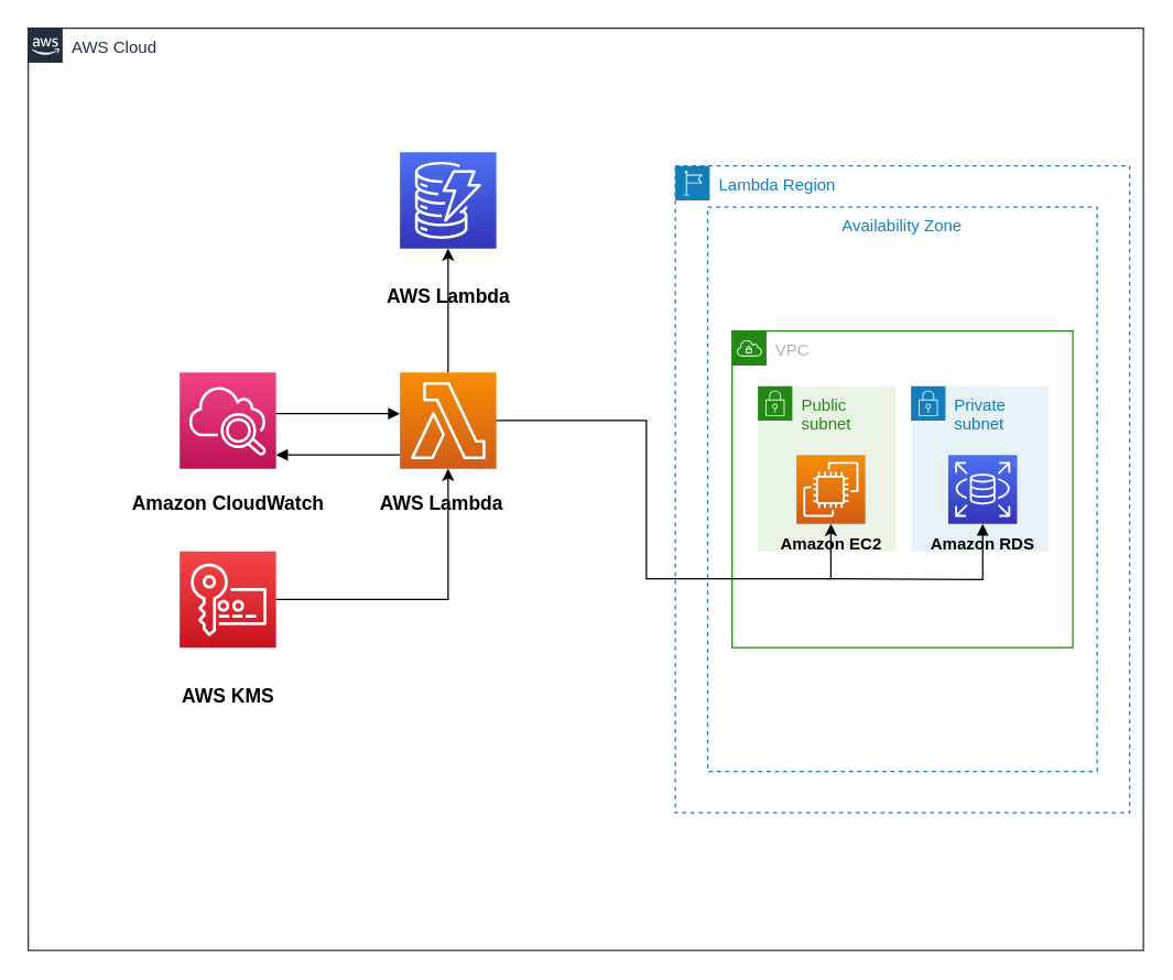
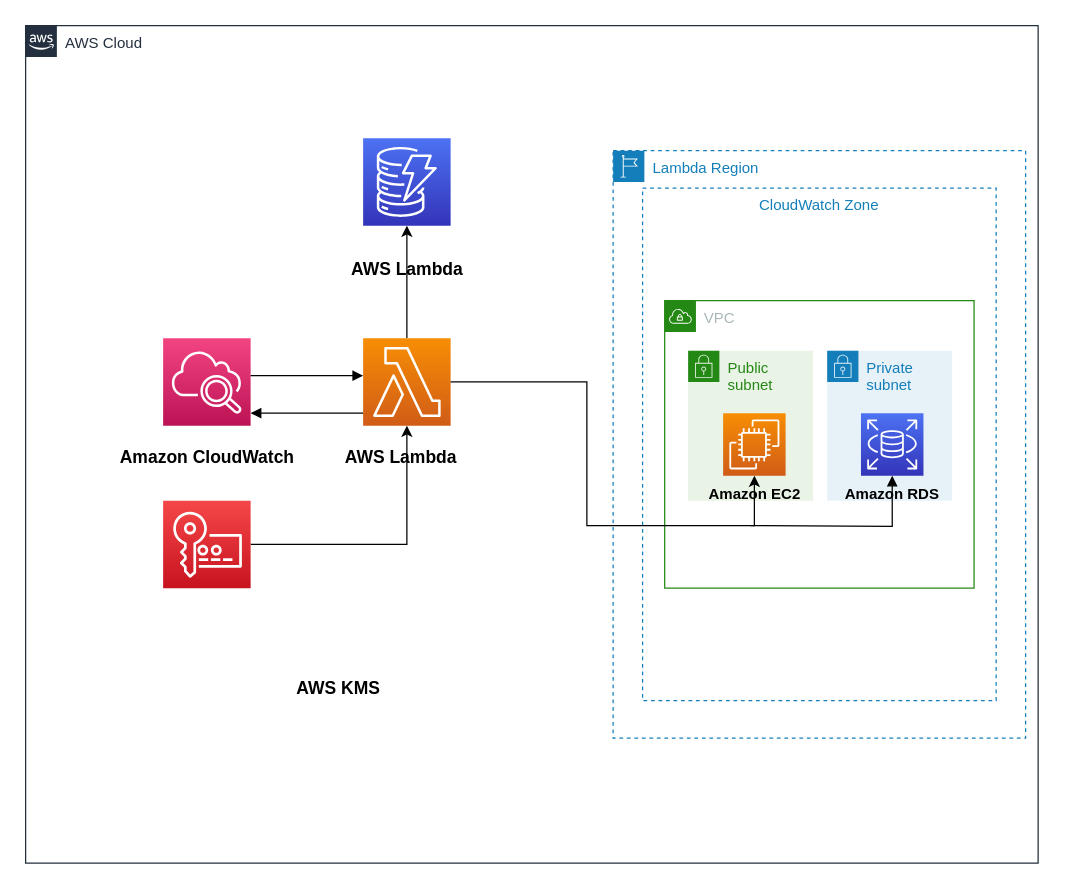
- <mxCell id="17" value="Availability Zone" style="fillColor=none;strokeColor=#147EBA;dashed=1;verticalAlign=top;fontStyle=0;fontColor=#147EBA;" parent="15" vertex="1"><mxGeometry x="23.571" y="30" width="282.857" height="410" as="geometry" /></mxCell>
+ <mxCell id="17" value="CloudWatch Zone" style="fillColor=none;strokeColor=#147EBA;dashed=1;verticalAlign=top;fontStyle=0;fontColor=#147EBA;" parent="15" vertex="1"><mxGeometry x="23.571" y="30" width="282.857" height="410" as="geometry" /></mxCell>
- <mxCell id="12" value="AWS KMS" style="text;html=1;align=center;verticalAlign=middle;resizable=0;points=[];autosize=1;strokeColor=none;fillColor=none;fontFamily=Helvetica;fontSize=14;fontStyle=1" parent="2" vertex="1"><mxGeometry x="100" y="470" width="90" height="30" as="geometry" /></mxCell>
+ <mxCell id="12" value="AWS KMS" style="text;html=1;align=center;verticalAlign=middle;resizable=0;points=[];autosize=1;strokeColor=none;fillColor=none;fontFamily=Helvetica;fontSize=14;fontStyle=1" parent="2" vertex="1"><mxGeometry x="205" y="515" width="90" height="30" as="geometry" /></mxCell>
